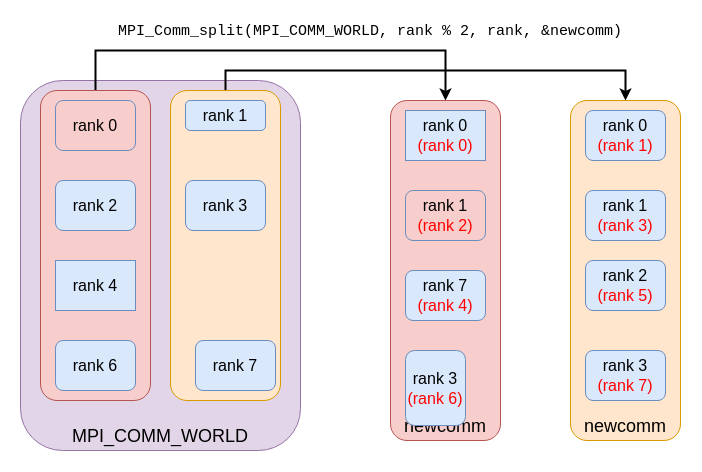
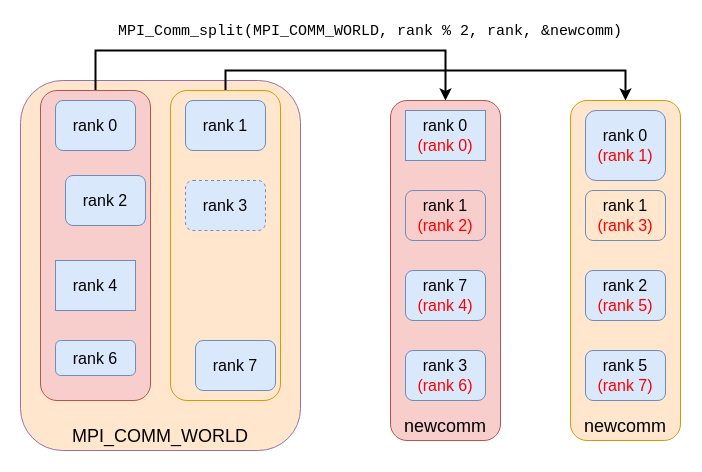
- <mxCell id="8" value="rank 1" style="rounded=1;whiteSpace=wrap;html=1;fillColor=#dae8fc;strokeColor=#6c8ebf;fontSize=16;" parent="1" vertex="1"><mxGeometry x="185" y="100" width="80" height="30" as="geometry" /></mxCell>
+ <mxCell id="8" value="rank 1" style="rounded=1;whiteSpace=wrap;html=1;fillColor=#dae8fc;strokeColor=#6c8ebf;fontSize=16;" parent="1" vertex="1"><mxGeometry x="185" y="100" width="80" height="50" as="geometry" /></mxCell>
- <mxCell id="7" value="rank 0" style="rounded=1;whiteSpace=wrap;html=1;fillColor=#f8cecc;strokeColor=#6c8ebf;fontSize=16;" parent="1" vertex="1"><mxGeometry x="55" y="100" width="80" height="50" as="geometry" /></mxCell>
+ <mxCell id="7" value="rank 0" style="rounded=1;whiteSpace=wrap;html=1;fillColor=#dae8fc;strokeColor=#6c8ebf;fontSize=16;" parent="1" vertex="1"><mxGeometry x="55" y="100" width="80" height="50" as="geometry" /></mxCell>
- <mxCell id="21" value="rank 0&lt;br&gt;&lt;font color=&quot;#ff0000&quot;&gt;(rank 1)&lt;/font&gt;" style="rounded=1;whiteSpace=wrap;html=1;fillColor=#dae8fc;strokeColor=#6c8ebf;fontSize=16;" vertex="1" parent="1"><mxGeometry x="585" y="110" width="80" height="50" as="geometry" /></mxCell>
+ <mxCell id="21" value="rank 0&lt;br&gt;&lt;font color=&quot;#ff0000&quot;&gt;(rank 1)&lt;/font&gt;" style="rounded=1;whiteSpace=wrap;html=1;fillColor=#dae8fc;strokeColor=#6c8ebf;fontSize=16;" vertex="1" parent="1"><mxGeometry x="585" y="110" width="80" height="70" as="geometry" /></mxCell>
- <mxCell id="9" value="rank 2" style="rounded=1;whiteSpace=wrap;html=1;fillColor=#dae8fc;strokeColor=#6c8ebf;fontSize=16;" parent="1" vertex="1"><mxGeometry x="55" y="180" width="80" height="50" as="geometry" /></mxCell>
+ <mxCell id="9" value="rank 2" style="rounded=1;whiteSpace=wrap;html=1;fillColor=#dae8fc;strokeColor=#6c8ebf;fontSize=16;" parent="1" vertex="1"><mxGeometry x="65" y="175" width="80" height="50" as="geometry" /></mxCell>
- <mxCell id="10" value="rank 3" style="rounded=1;whiteSpace=wrap;html=1;fillColor=#dae8fc;strokeColor=#6c8ebf;fontSize=16;" parent="1" vertex="1"><mxGeometry x="185" y="180" width="80" height="50" as="geometry" /></mxCell>
+ <mxCell id="10" value="rank 3" style="rounded=1;whiteSpace=wrap;html=1;fillColor=#dae8fc;strokeColor=#6c8ebf;fontSize=16;dashed=1;" parent="1" vertex="1"><mxGeometry x="185" y="180" width="80" height="50" as="geometry" /></mxCell>
- <mxCell id="22" value="rank 1&lt;br&gt;&lt;font color=&quot;#ff0000&quot;&gt;(rank 3)&lt;/font&gt;" style="rounded=1;whiteSpace=wrap;html=1;fillColor=#dae8fc;strokeColor=#6c8ebf;fontSize=16;" vertex="1" parent="1"><mxGeometry x="585" y="190" width="80" height="50" as="geometry" /></mxCell>
+ <mxCell id="22" value="rank 1&lt;br&gt;&lt;font color=&quot;#ff0000&quot;&gt;(rank 3)&lt;/font&gt;" style="rounded=1;whiteSpace=wrap;html=1;fillColor=#ffe6cc;strokeColor=#6c8ebf;fontSize=16;" vertex="1" parent="1"><mxGeometry x="585" y="190" width="80" height="50" as="geometry" /></mxCell>
- <mxCell id="2" value="MPI_COMM_WORLD" style="rounded=1;whiteSpace=wrap;html=1;fillColor=#e1d5e7;strokeColor=#9673a6;fontSize=18;verticalAlign=bottom;labelPosition=center;verticalLabelPosition=middle;align=center;" parent="1" vertex="1"><mxGeometry x="20" y="80" width="280" height="370" as="geometry" /></mxCell>
+ <mxCell id="2" value="MPI_COMM_WORLD" style="rounded=1;whiteSpace=wrap;html=1;fillColor=#ffe6cc;strokeColor=#9673a6;fontSize=18;verticalAlign=bottom;labelPosition=center;verticalLabelPosition=middle;align=center;" parent="1" vertex="1"><mxGeometry x="20" y="80" width="280" height="370" as="geometry" /></mxCell>
- <mxCell id="23" value="rank 2&lt;br&gt;&lt;font color=&quot;#ff0000&quot;&gt;(rank 5)&lt;/font&gt;" style="rounded=1;whiteSpace=wrap;html=1;fillColor=#dae8fc;strokeColor=#6c8ebf;fontSize=16;" vertex="1" parent="1"><mxGeometry x="585" y="260" width="80" height="50" as="geometry" /></mxCell>
+ <mxCell id="23" value="rank 2&lt;br&gt;&lt;font color=&quot;#ff0000&quot;&gt;(rank 5)&lt;/font&gt;" style="rounded=1;whiteSpace=wrap;html=1;fillColor=#dae8fc;strokeColor=#6c8ebf;fontSize=16;" vertex="1" parent="1"><mxGeometry x="585" y="270" width="80" height="50" as="geometry" /></mxCell>
- <mxCell id="12" value="rank 6" style="rounded=1;whiteSpace=wrap;html=1;fillColor=#dae8fc;strokeColor=#6c8ebf;fontSize=16;" parent="1" vertex="1"><mxGeometry x="55" y="340" width="80" height="50" as="geometry" /></mxCell>
+ <mxCell id="12" value="rank 6" style="rounded=1;whiteSpace=wrap;html=1;fillColor=#dae8fc;strokeColor=#6c8ebf;fontSize=16;" parent="1" vertex="1"><mxGeometry x="55" y="340" width="80" height="35" as="geometry" /></mxCell>
- <mxCell id="24" value="rank 3&lt;br&gt;&lt;font color=&quot;#ff0000&quot;&gt;(rank 7)&lt;/font&gt;" style="rounded=1;whiteSpace=wrap;html=1;fillColor=#dae8fc;strokeColor=#6c8ebf;fontSize=16;" vertex="1" parent="1"><mxGeometry x="585" y="350" width="80" height="50" as="geometry" /></mxCell>
+ <mxCell id="24" value="rank 5&lt;br&gt;&lt;font color=&quot;#ff0000&quot;&gt;(rank 7)&lt;/font&gt;" style="rounded=1;whiteSpace=wrap;html=1;fillColor=#dae8fc;strokeColor=#6c8ebf;fontSize=16;" vertex="1" parent="1"><mxGeometry x="585" y="350" width="80" height="50" as="geometry" /></mxCell>
- <mxCell id="19" value="rank 3&lt;br&gt;&lt;font color=&quot;#ff0000&quot;&gt;(rank 6)&lt;/font&gt;" style="rounded=1;whiteSpace=wrap;html=1;fillColor=#dae8fc;strokeColor=#6c8ebf;fontSize=16;" vertex="1" parent="1"><mxGeometry x="405" y="350" width="60" height="75" as="geometry" /></mxCell>
+ <mxCell id="19" value="rank 3&lt;br&gt;&lt;font color=&quot;#ff0000&quot;&gt;(rank 6)&lt;/font&gt;" style="rounded=1;whiteSpace=wrap;html=1;fillColor=#dae8fc;strokeColor=#6c8ebf;fontSize=16;" vertex="1" parent="1"><mxGeometry x="405" y="350" width="80" height="50" as="geometry" /></mxCell>
